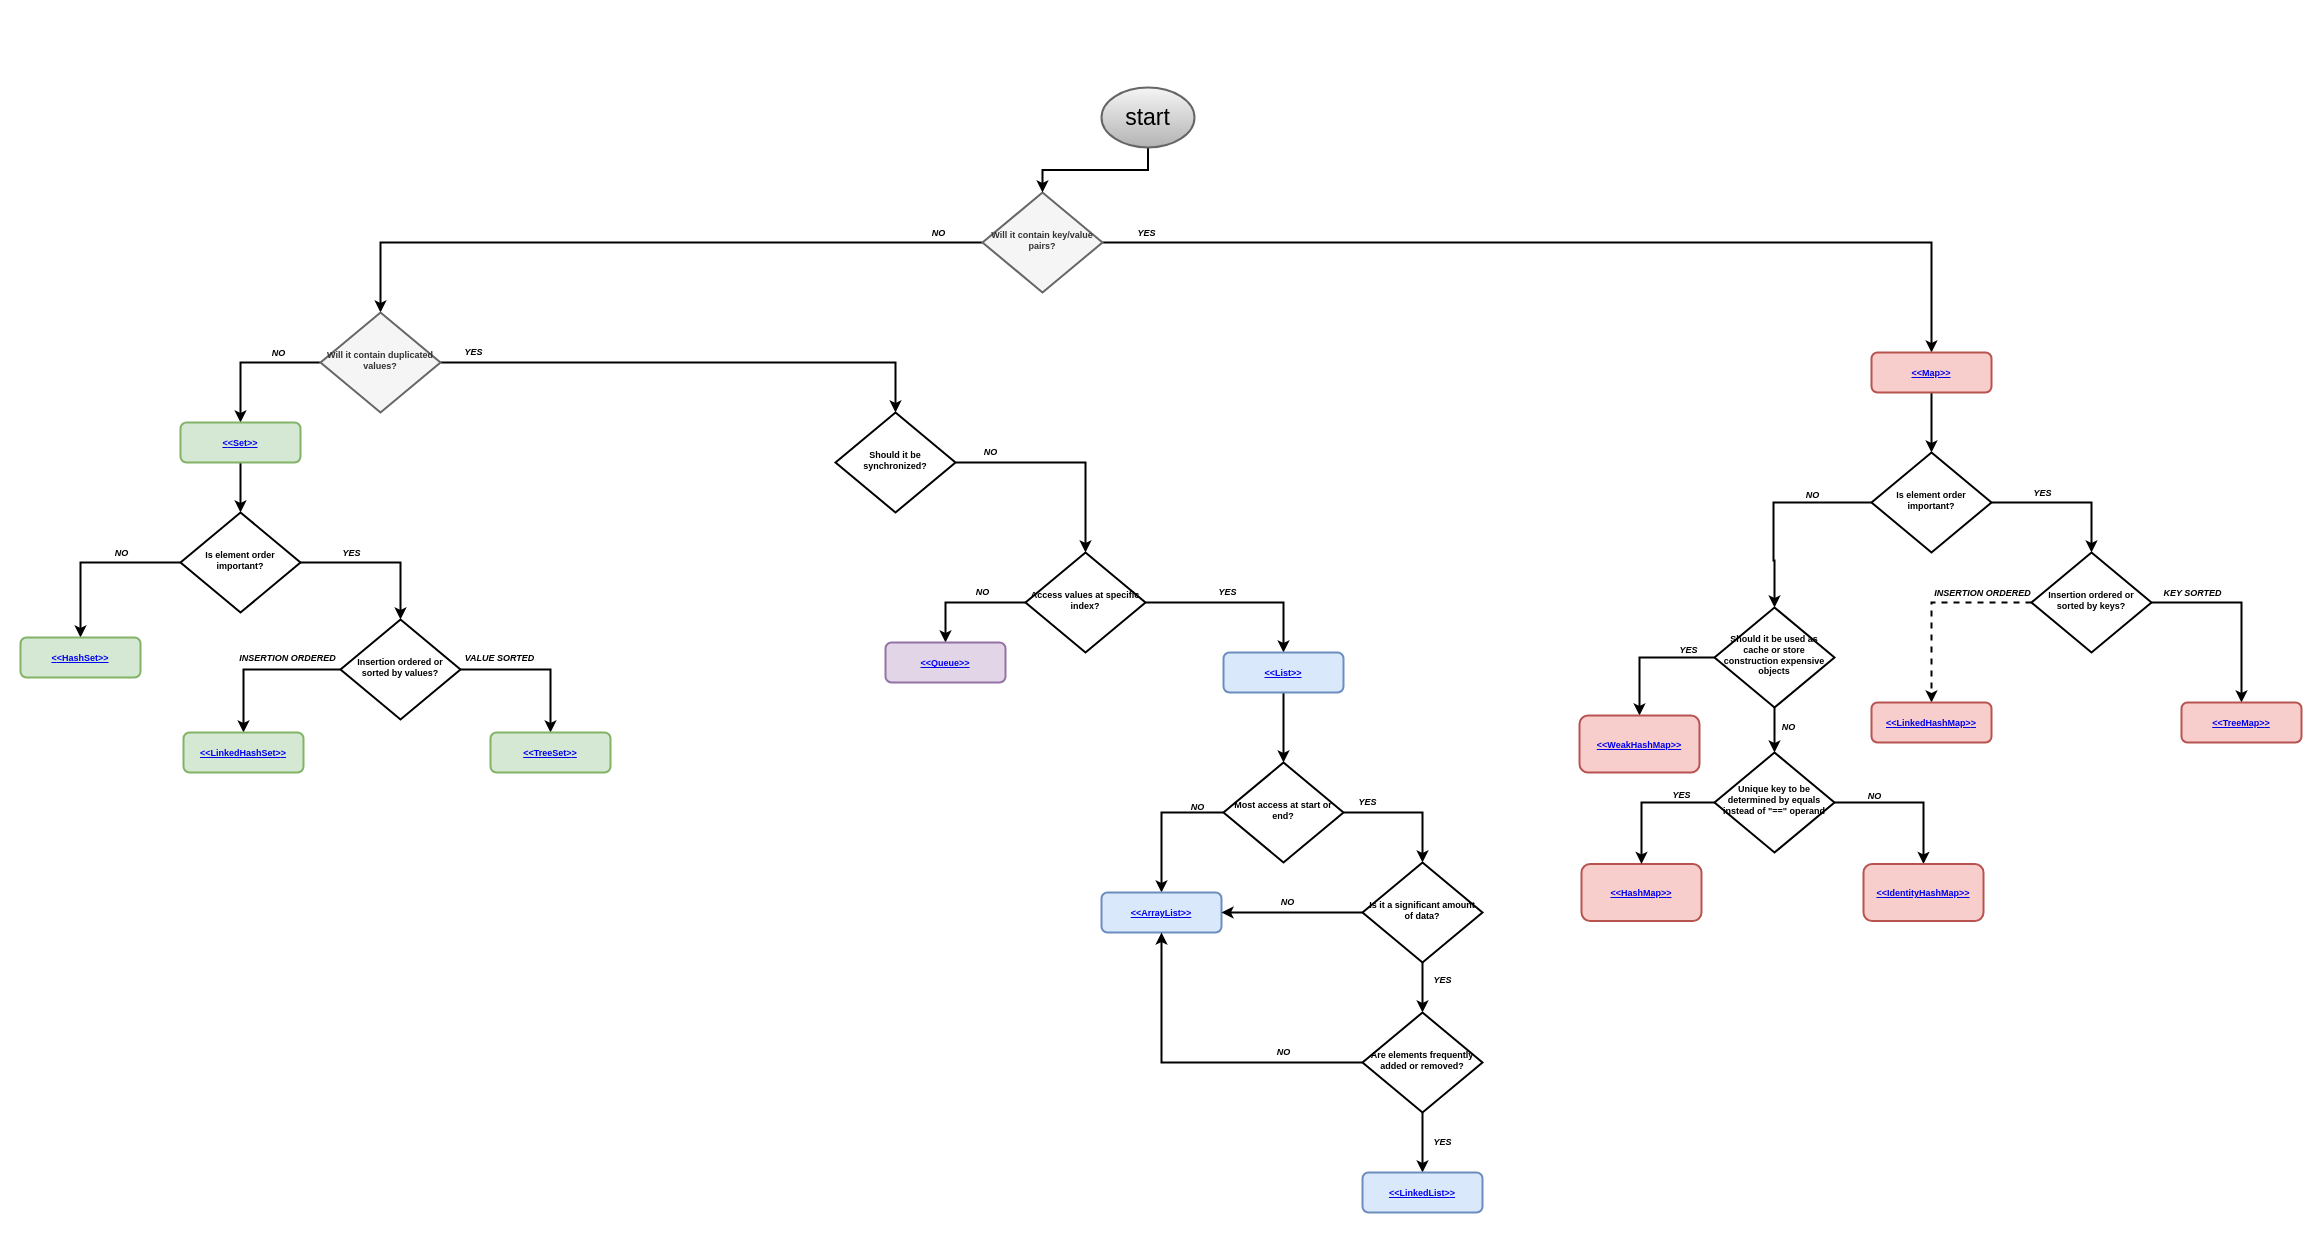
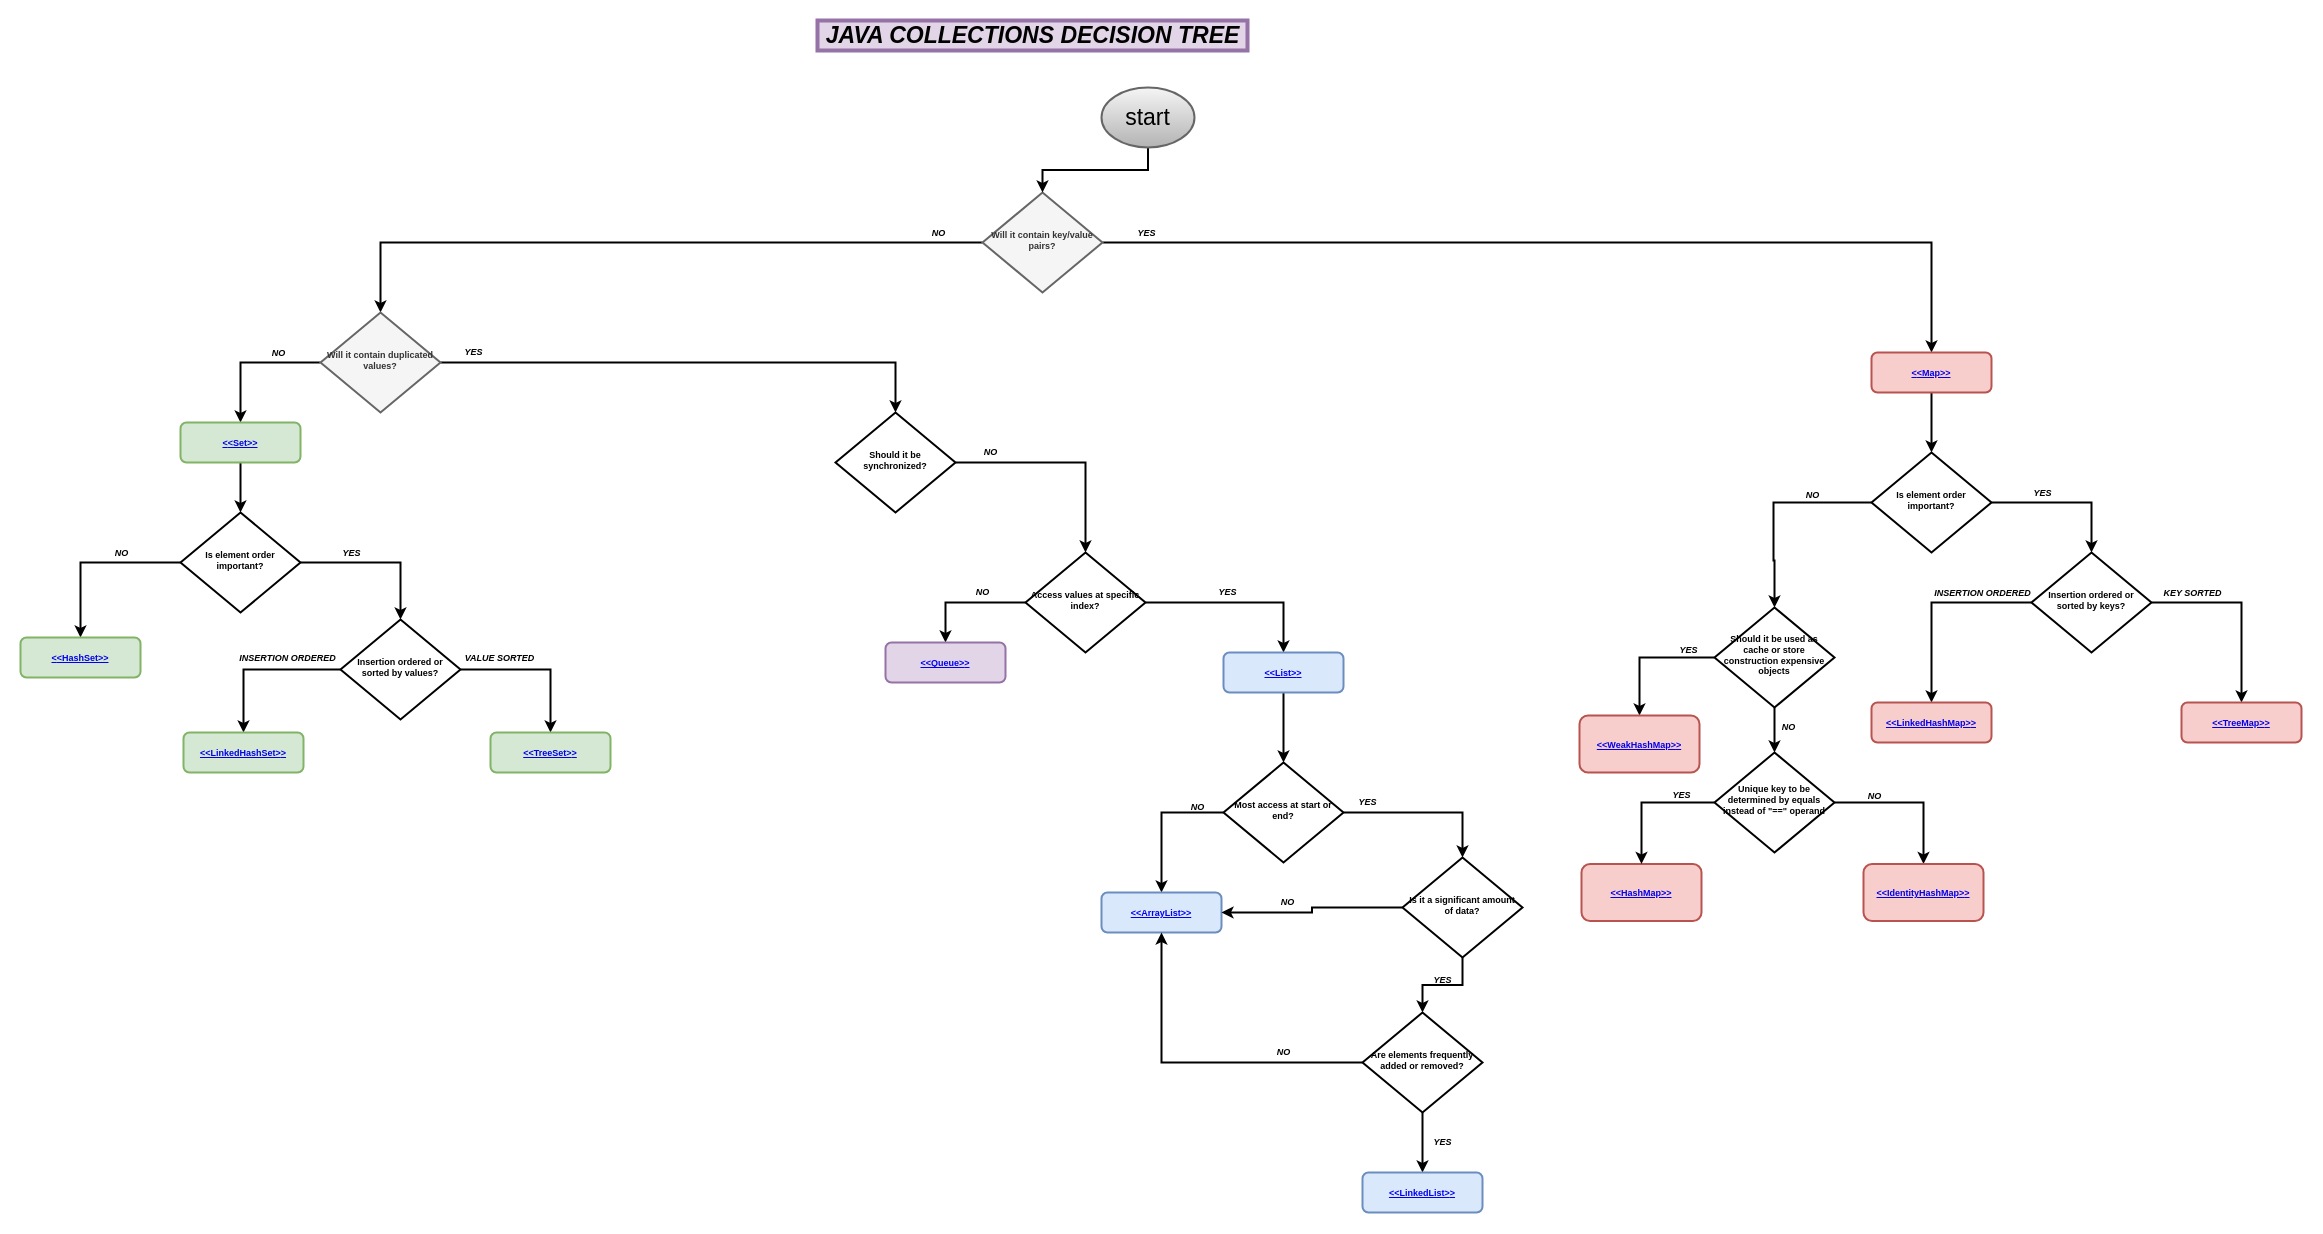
+ <mxCell id="66" value="JAVA COLLECTIONS DECISION TREE" style="text;html=1;align=center;verticalAlign=middle;resizable=0;points=[];autosize=1;fontSize=23;fillColor=#e1d5e7;strokeColor=#9673a6;strokeWidth=4;fontStyle=3" vertex="1" parent="1"><mxGeometry x="817" y="20" width="430" height="30" as="geometry" /></mxCell>
- <mxCell id="21" style="edgeStyle=orthogonalEdgeStyle;rounded=0;orthogonalLoop=1;jettySize=auto;html=1;entryX=0.5;entryY=0;entryDx=0;entryDy=0;strokeWidth=2;fontSize=9;dashed=1;" edge="1" parent="1" source="23" target="25"><mxGeometry relative="1" as="geometry" /></mxCell>
+ <mxCell id="21" style="edgeStyle=orthogonalEdgeStyle;rounded=0;orthogonalLoop=1;jettySize=auto;html=1;entryX=0.5;entryY=0;entryDx=0;entryDy=0;strokeWidth=2;fontSize=9;" edge="1" parent="1" source="23" target="25"><mxGeometry relative="1" as="geometry" /></mxCell>
- <mxCell id="56" value="Is it a significant amount of data?" style="rhombus;whiteSpace=wrap;html=1;shadow=0;fontFamily=Helvetica;fontSize=9;align=center;strokeWidth=2;spacing=6;spacingTop=-4;fontStyle=1" vertex="1" parent="1"><mxGeometry x="1362" y="862" width="120" height="100" as="geometry" /></mxCell>
+ <mxCell id="56" value="Is it a significant amount of data?" style="rhombus;whiteSpace=wrap;html=1;shadow=0;fontFamily=Helvetica;fontSize=9;align=center;strokeWidth=2;spacing=6;spacingTop=-4;fontStyle=1" vertex="1" parent="1"><mxGeometry x="1402" y="857" width="120" height="100" as="geometry" /></mxCell>
